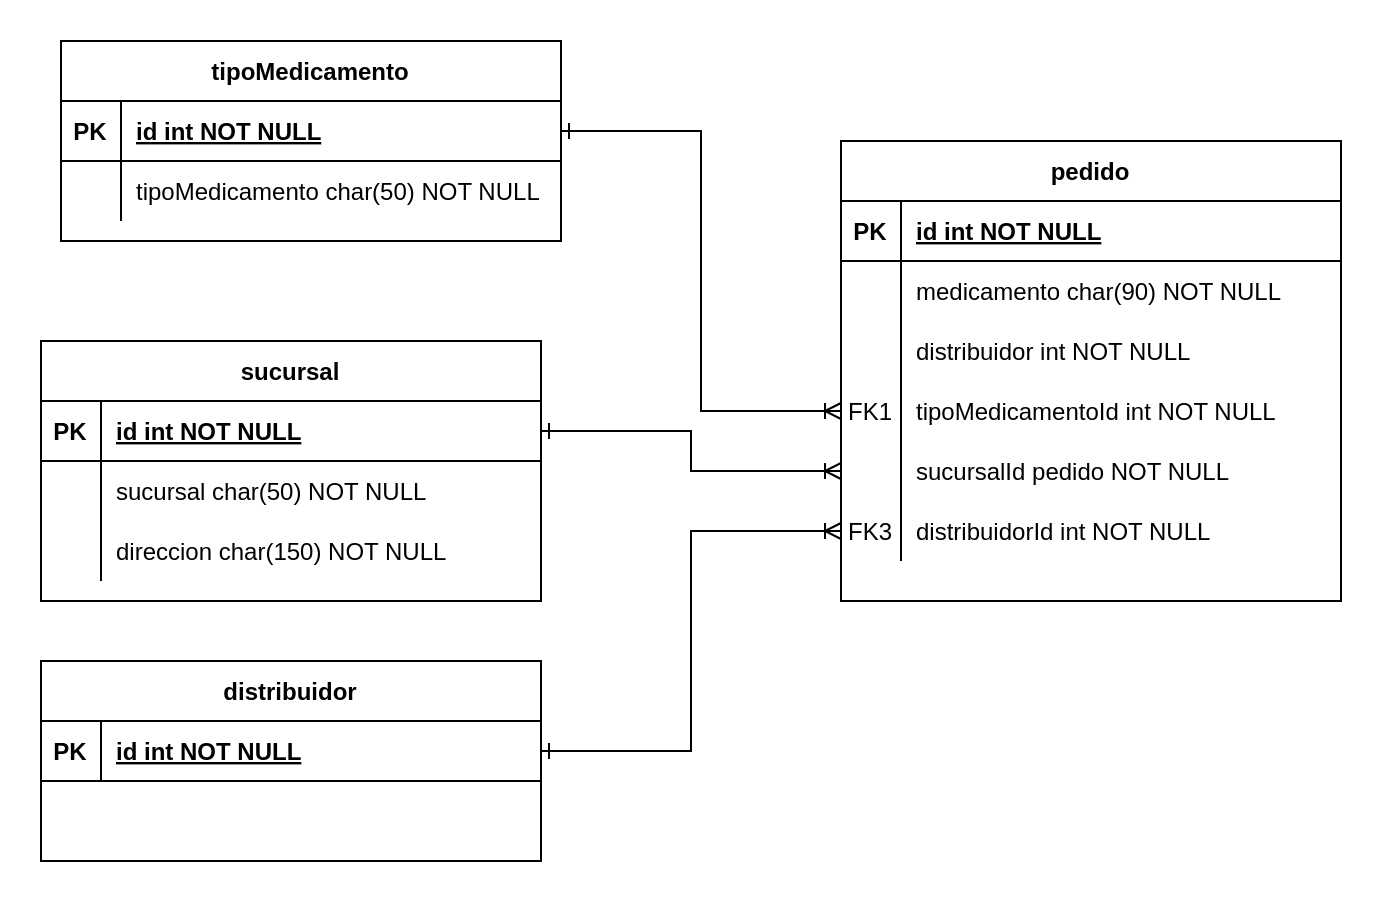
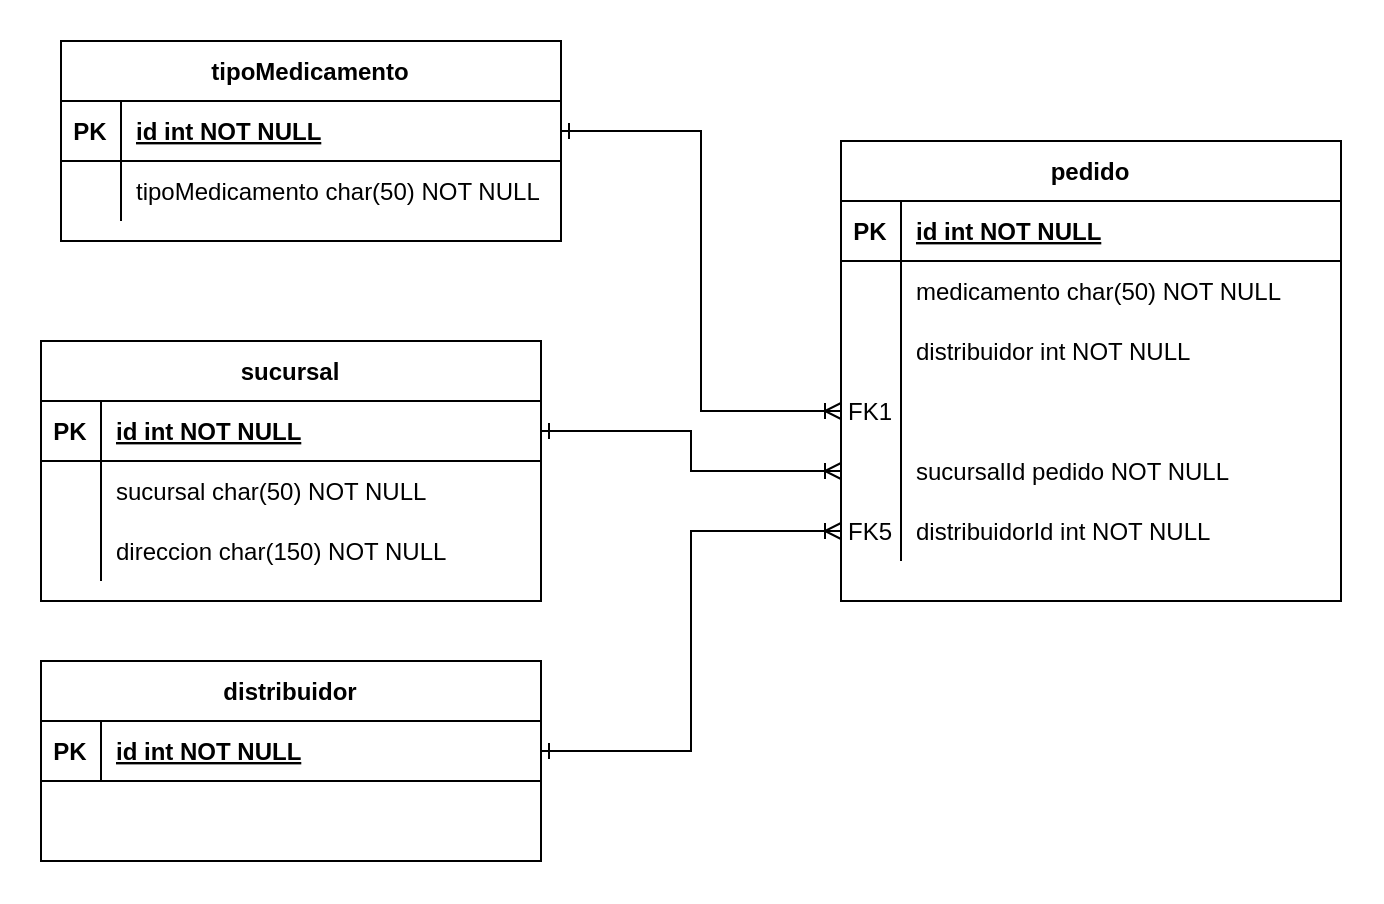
- <mxCell id="31" value="medicamento char(90) NOT NULL" style="shape=partialRectangle;overflow=hidden;connectable=0;fillColor=none;top=0;left=0;bottom=0;right=0;align=left;spacingLeft=6;" vertex="1" parent="29"><mxGeometry x="30" width="220" height="30" as="geometry"><mxRectangle width="220" height="30" as="alternateBounds" /></mxGeometry></mxCell>
+ <mxCell id="31" value="medicamento char(50) NOT NULL" style="shape=partialRectangle;overflow=hidden;connectable=0;fillColor=none;top=0;left=0;bottom=0;right=0;align=left;spacingLeft=6;" vertex="1" parent="29"><mxGeometry x="30" width="220" height="30" as="geometry"><mxRectangle width="220" height="30" as="alternateBounds" /></mxGeometry></mxCell>
- <mxCell id="37" value="tipoMedicamentoId int NOT NULL" style="shape=partialRectangle;overflow=hidden;connectable=0;fillColor=none;top=0;left=0;bottom=0;right=0;align=left;spacingLeft=6;" vertex="1" parent="35"><mxGeometry x="30" width="220" height="30" as="geometry"><mxRectangle width="220" height="30" as="alternateBounds" /></mxGeometry></mxCell>
- <mxCell id="41" value="FK3" style="shape=partialRectangle;overflow=hidden;connectable=0;fillColor=none;top=0;left=0;bottom=0;right=0;" vertex="1" parent="40"><mxGeometry width="30" height="30" as="geometry"><mxRectangle width="30" height="30" as="alternateBounds" /></mxGeometry></mxCell>
+ <mxCell id="41" value="FK5" style="shape=partialRectangle;overflow=hidden;connectable=0;fillColor=none;top=0;left=0;bottom=0;right=0;" vertex="1" parent="40"><mxGeometry width="30" height="30" as="geometry"><mxRectangle width="30" height="30" as="alternateBounds" /></mxGeometry></mxCell>
